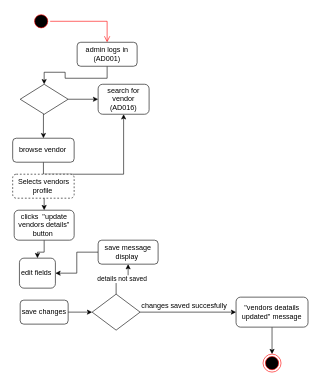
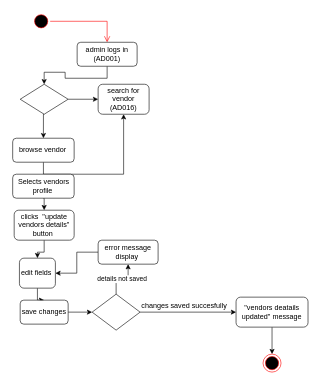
- <mxCell id="13" value="Selects vendors profile&amp;nbsp;" style="rounded=1;whiteSpace=wrap;html=1;dashed=1;" vertex="1" parent="1"><mxGeometry x="20.5" y="290" width="102.5" height="40" as="geometry" /></mxCell>
+ <mxCell id="13" value="Selects vendors profile&amp;nbsp;" style="rounded=1;whiteSpace=wrap;html=1;" vertex="1" parent="1"><mxGeometry x="20.5" y="290" width="102.5" height="40" as="geometry" /></mxCell>
- <mxCell id="27" value="save message display&amp;nbsp;" style="rounded=1;whiteSpace=wrap;html=1;" vertex="1" parent="1"><mxGeometry x="163" y="400" width="100" height="40" as="geometry" /></mxCell>
+ <mxCell id="27" value="error message display&amp;nbsp;" style="rounded=1;whiteSpace=wrap;html=1;" vertex="1" parent="1"><mxGeometry x="163" y="400" width="100" height="40" as="geometry" /></mxCell>
+ <mxCell id="16" style="edgeStyle=orthogonalEdgeStyle;rounded=0;orthogonalLoop=1;jettySize=auto;html=1;exitX=0.5;exitY=1;exitDx=0;exitDy=0;" edge="1" parent="1" source="17" target="19"><mxGeometry relative="1" as="geometry" /></mxCell>
